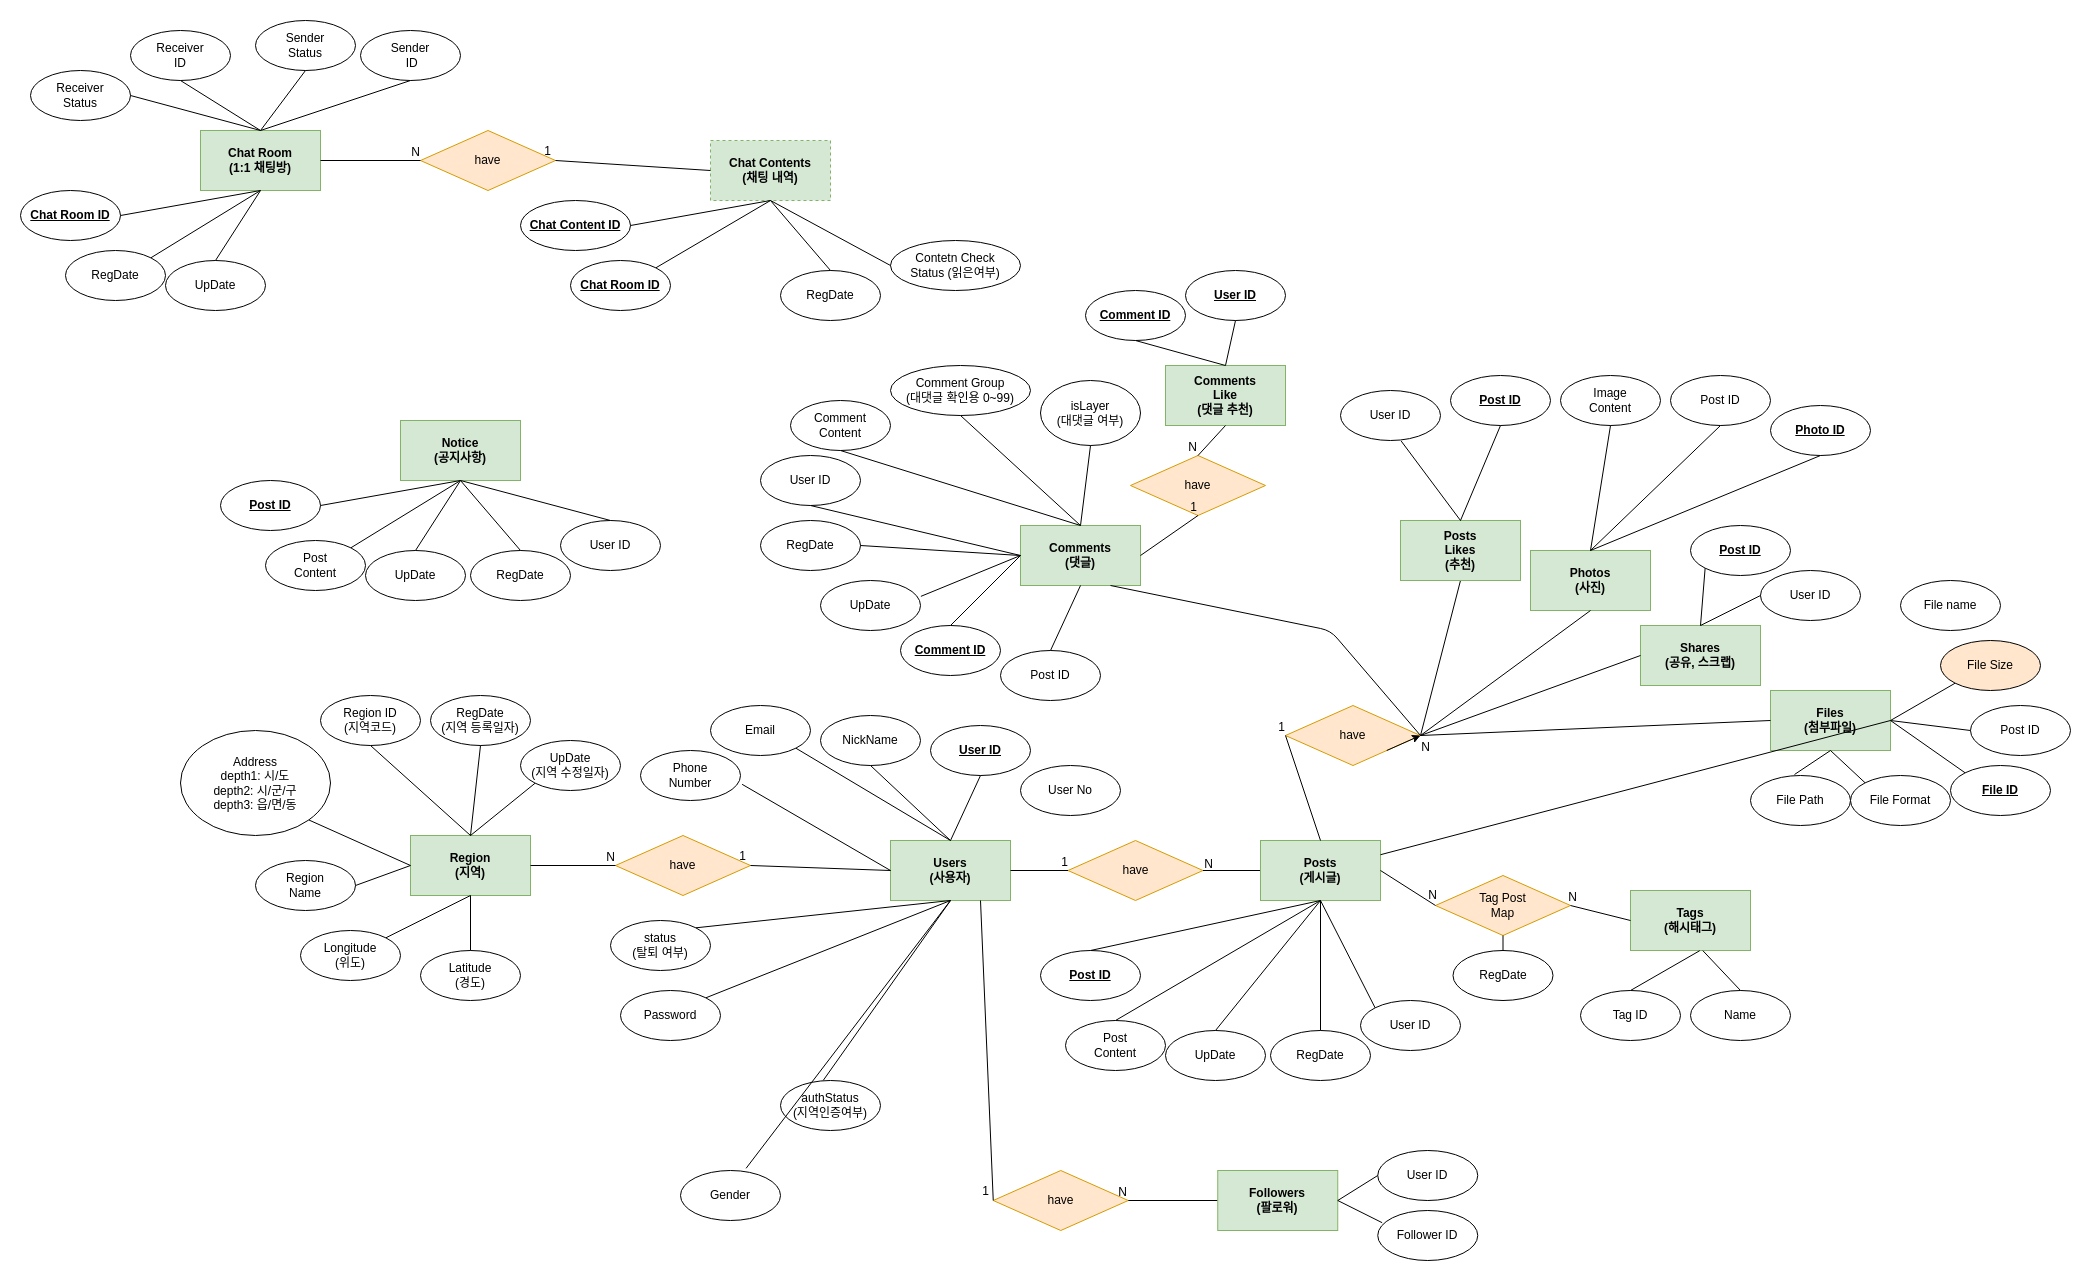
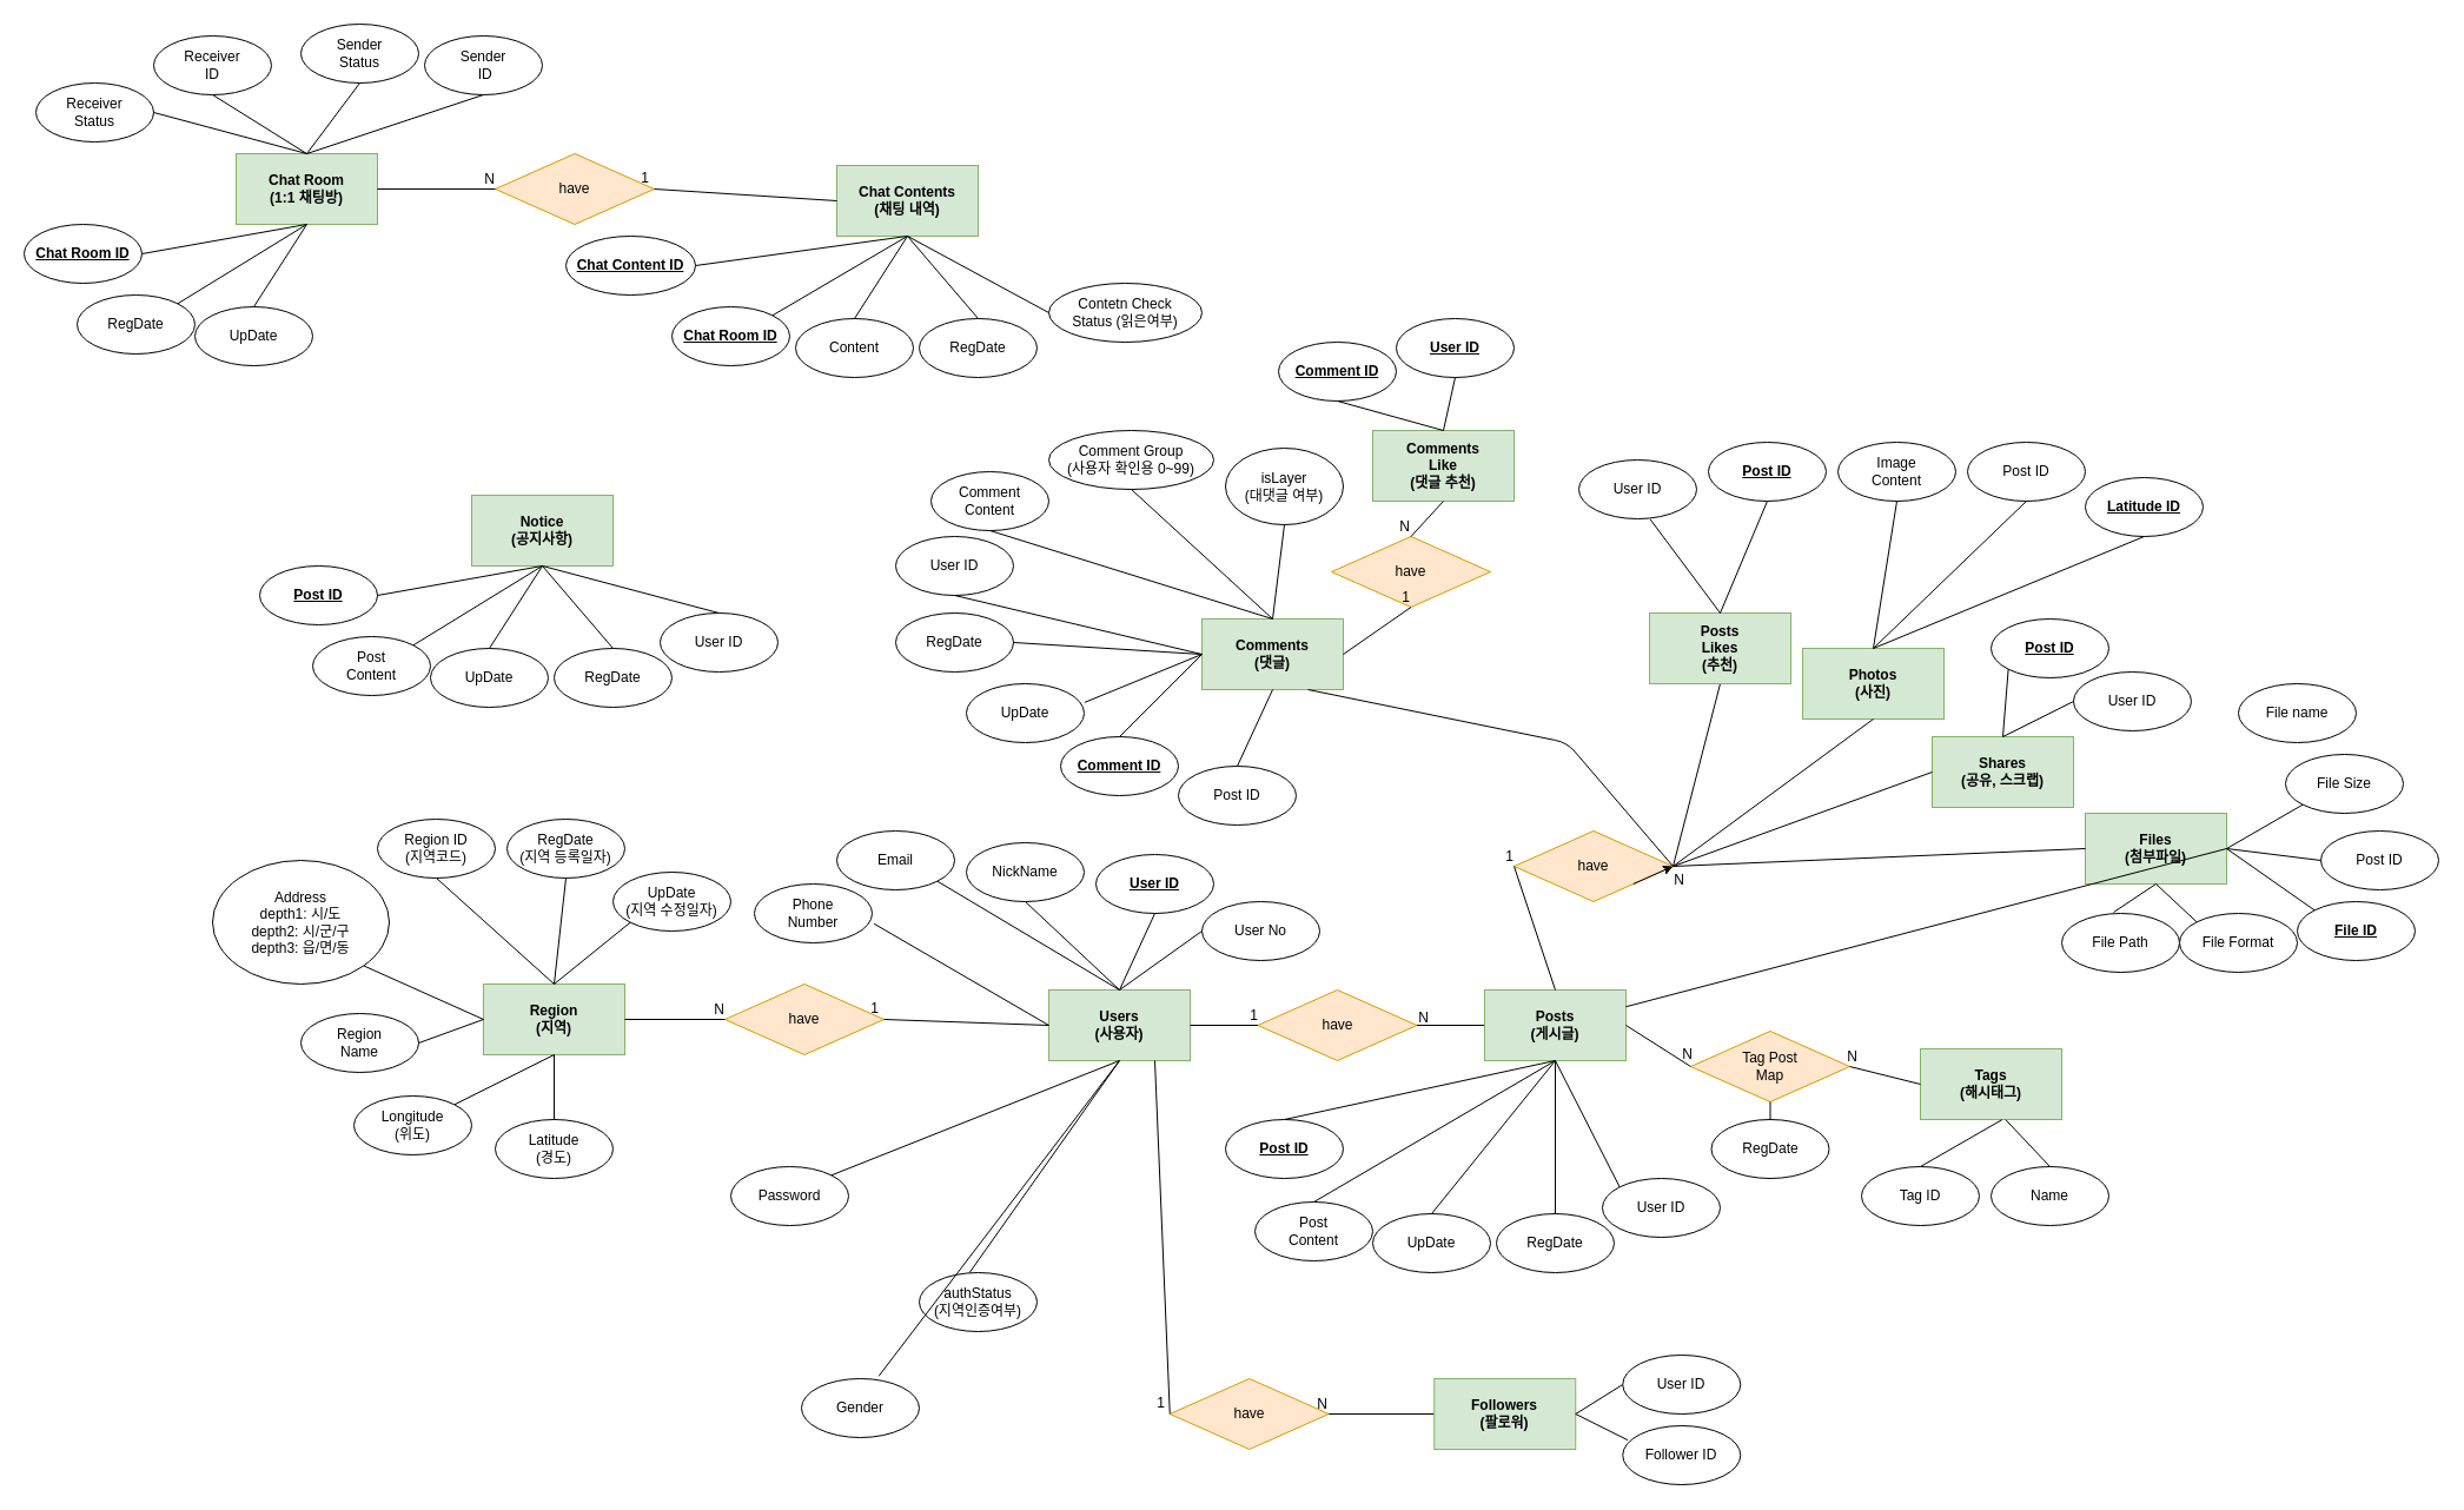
- <mxCell id="158" value="&lt;b&gt;Chat Contents&lt;br&gt;(채팅 내역)&lt;br&gt;&lt;/b&gt;" style="rounded=0;whiteSpace=wrap;html=1;fillColor=#d5e8d4;strokeColor=#82b366;dashed=1;" vertex="1" parent="1"><mxGeometry y="140" width="120" height="60" as="geometry" x="710" /></mxCell>
+ <mxCell id="158" value="&lt;b&gt;Chat Contents&lt;br&gt;(채팅 내역)&lt;br&gt;&lt;/b&gt;" style="rounded=0;whiteSpace=wrap;html=1;fillColor=#d5e8d4;strokeColor=#82b366;" vertex="1" parent="1"><mxGeometry y="140" width="120" height="60" as="geometry" x="710" /></mxCell>
- <mxCell id="162" value="&lt;b&gt;&lt;u&gt;Chat Content ID&lt;/u&gt;&lt;/b&gt;" style="ellipse;whiteSpace=wrap;html=1;" vertex="1" parent="1"><mxGeometry x="520" y="200" width="110" height="50" as="geometry" /></mxCell>
+ <mxCell id="162" value="&lt;b&gt;&lt;u&gt;Chat Content ID&lt;/u&gt;&lt;/b&gt;" style="ellipse;whiteSpace=wrap;html=1;" vertex="1" parent="1"><mxGeometry x="480" y="200" width="110" height="50" as="geometry" /></mxCell>
+ <mxCell id="165" value="" style="endArrow=none;html=1;entryX=0.5;entryY=0;entryDx=0;entryDy=0;exitX=0.5;exitY=1;exitDx=0;exitDy=0;" edge="1" parent="1" source="158" target="161"><mxGeometry width="50" height="50" relative="1" as="geometry"><mxPoint x="880" y="190" as="sourcePoint" /><mxPoint x="670.355" y="277.322" as="targetPoint" /></mxGeometry></mxCell>
+ <mxCell id="161" value="Content" style="ellipse;whiteSpace=wrap;html=1;" vertex="1" parent="1"><mxGeometry x="675" y="270" width="100" height="50" as="geometry" /></mxCell>
- <mxCell id="156" value="Comment Group&lt;br&gt;(대댓글 확인용 0~99)" style="ellipse;whiteSpace=wrap;html=1;" vertex="1" parent="1"><mxGeometry x="890" y="365" width="140" height="50" as="geometry" /></mxCell>
+ <mxCell id="156" value="Comment Group&lt;br&gt;(사용자 확인용 0~99)" style="ellipse;whiteSpace=wrap;html=1;" vertex="1" parent="1"><mxGeometry x="890" y="365" width="140" height="50" as="geometry" /></mxCell>
- <mxCell id="48" value="&lt;u&gt;&lt;b&gt;Photo ID&lt;/b&gt;&lt;/u&gt;" style="ellipse;whiteSpace=wrap;html=1;" vertex="1" parent="1"><mxGeometry x="1770" y="405" width="100" height="50" as="geometry" /></mxCell>
+ <mxCell id="48" value="&lt;u&gt;&lt;b&gt;Latitude ID&lt;/b&gt;&lt;/u&gt;" style="ellipse;whiteSpace=wrap;html=1;" vertex="1" parent="1"><mxGeometry x="1770" y="405" width="100" height="50" as="geometry" /></mxCell>
- <mxCell id="52" value="File Size" style="ellipse;whiteSpace=wrap;html=1;fillColor=#ffe6cc;" vertex="1" parent="1"><mxGeometry x="1940" y="640" width="100" height="50" as="geometry" /></mxCell>
+ <mxCell id="52" value="File Size" style="ellipse;whiteSpace=wrap;html=1;" vertex="1" parent="1"><mxGeometry x="1940" y="640" width="100" height="50" as="geometry" /></mxCell>
+ <mxCell id="84" value="" style="endArrow=none;html=1;exitX=0;exitY=0.5;exitDx=0;exitDy=0;entryX=0.5;entryY=0;entryDx=0;entryDy=0;" edge="1" parent="1" source="83" target="2"><mxGeometry width="50" height="50" relative="1" as="geometry"><mxPoint x="1025" y="800" as="sourcePoint" /><mxPoint x="950" y="810" as="targetPoint" /></mxGeometry></mxCell>
- <mxCell id="12" value="" style="endArrow=none;html=1;exitX=1;exitY=0;exitDx=0;exitDy=0;entryX=0.5;entryY=1;entryDx=0;entryDy=0;" edge="1" parent="1" source="7" target="2"><mxGeometry width="50" height="50" relative="1" as="geometry"><mxPoint x="815.98" y="960.38" as="sourcePoint" /><mxPoint x="904.02" y="870" as="targetPoint" /></mxGeometry></mxCell>
- <mxCell id="7" value="status&lt;br&gt;(탈퇴 여부)" style="ellipse;whiteSpace=wrap;html=1;" vertex="1" parent="1"><mxGeometry x="610" y="920" width="100" height="50" as="geometry" /></mxCell>
